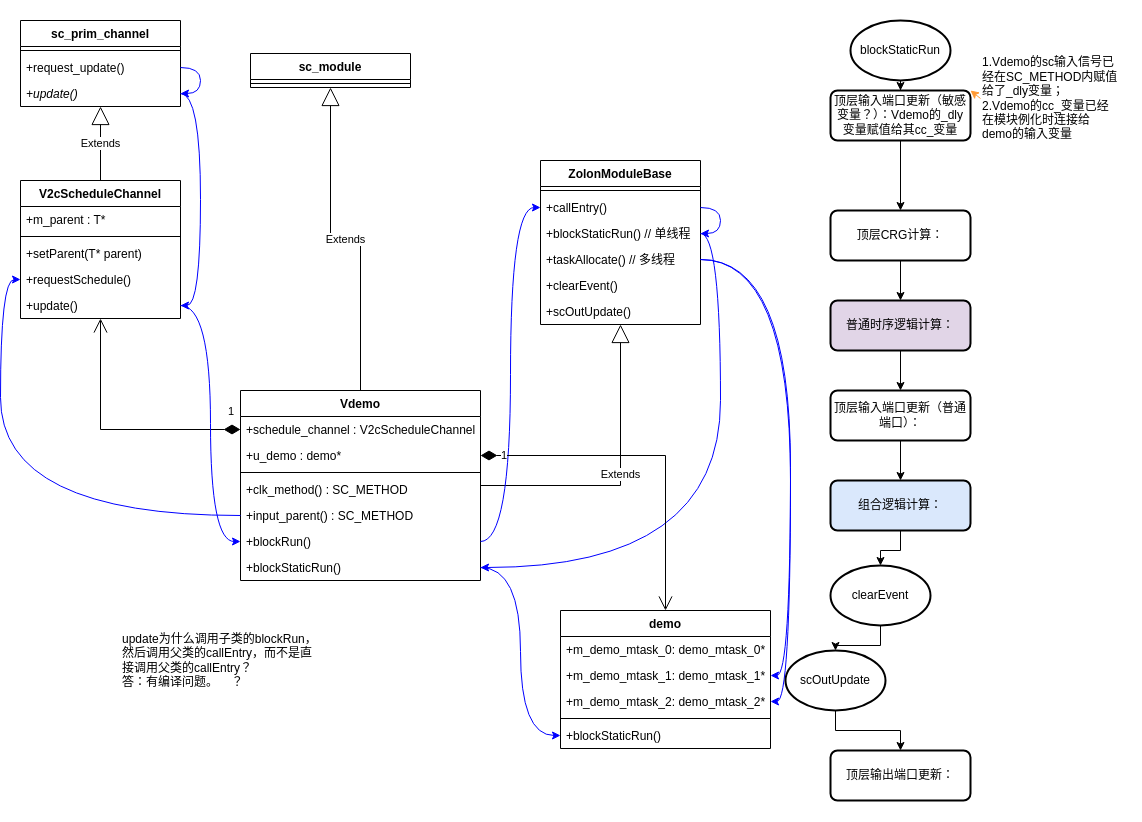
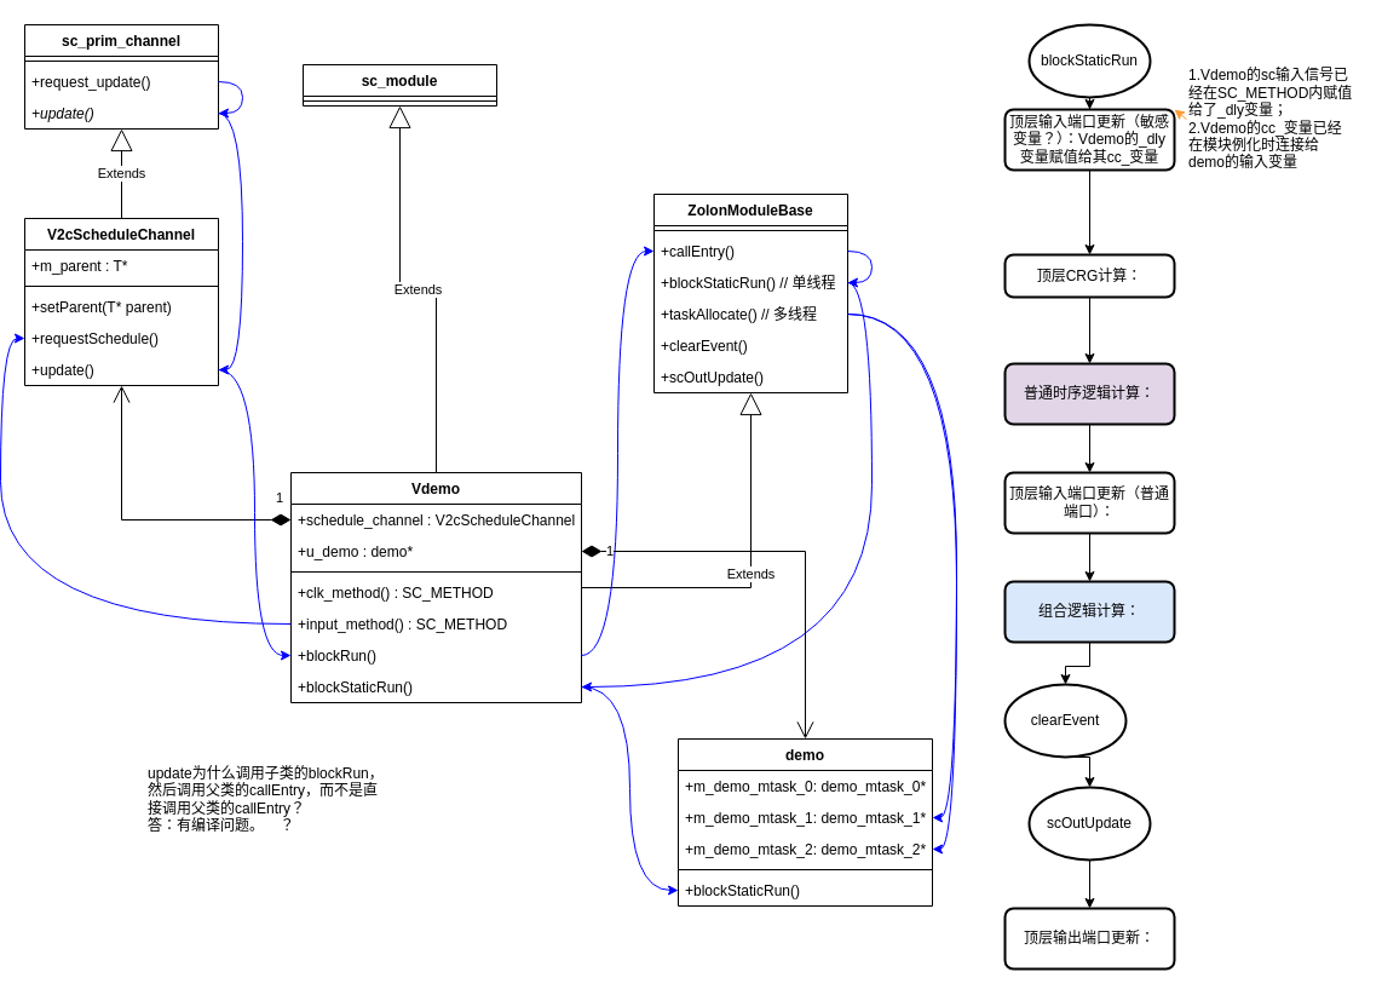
- <mxCell id="57" value="顶层CRG计算：" style="rounded=1;whiteSpace=wrap;html=1;absoluteArcSize=1;arcSize=14;strokeWidth=2;" vertex="1" parent="1"><mxGeometry x="830" y="210" width="140" height="50" as="geometry" /></mxCell>
+ <mxCell id="57" value="顶层CRG计算：" style="rounded=1;whiteSpace=wrap;html=1;absoluteArcSize=1;arcSize=14;strokeWidth=2;" vertex="1" parent="1"><mxGeometry x="830" y="210" width="140" height="35" as="geometry" /></mxCell>
- <mxCell id="27" value="+input_parent() : SC_METHOD" style="text;strokeColor=none;fillColor=none;align=left;verticalAlign=top;spacingLeft=4;spacingRight=4;overflow=hidden;rotatable=0;points=[[0,0.5],[1,0.5]];portConstraint=eastwest;" parent="22" vertex="1"><mxGeometry y="112" width="240" height="26" as="geometry" /></mxCell>
+ <mxCell id="27" value="+input_method() : SC_METHOD" style="text;strokeColor=none;fillColor=none;align=left;verticalAlign=top;spacingLeft=4;spacingRight=4;overflow=hidden;rotatable=0;points=[[0,0.5],[1,0.5]];portConstraint=eastwest;" parent="22" vertex="1"><mxGeometry y="112" width="240" height="26" as="geometry" /></mxCell>
- <mxCell id="66" value="scOutUpdate" style="strokeWidth=2;html=1;shape=mxgraph.flowchart.start_1;whiteSpace=wrap;" vertex="1" parent="1"><mxGeometry x="785" y="650" width="100" height="60" as="geometry" /></mxCell>
+ <mxCell id="66" value="scOutUpdate" style="strokeWidth=2;html=1;shape=mxgraph.flowchart.start_1;whiteSpace=wrap;" vertex="1" parent="1"><mxGeometry x="850" y="650" width="100" height="60" as="geometry" /></mxCell>
